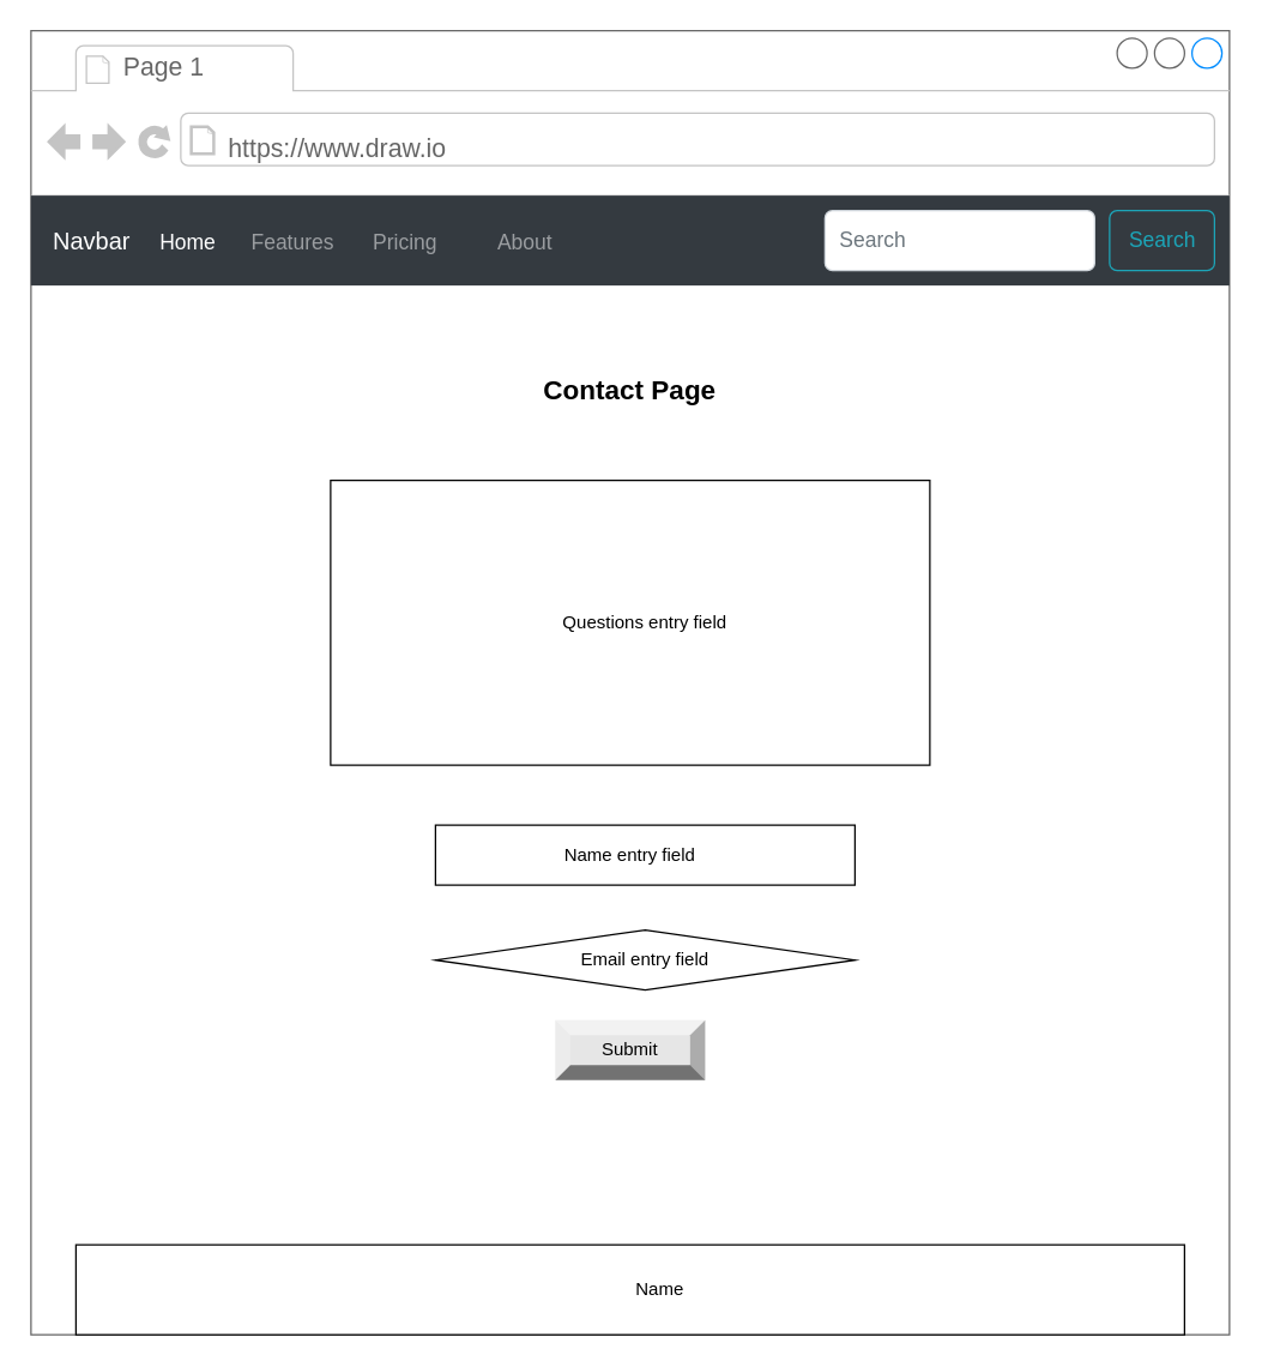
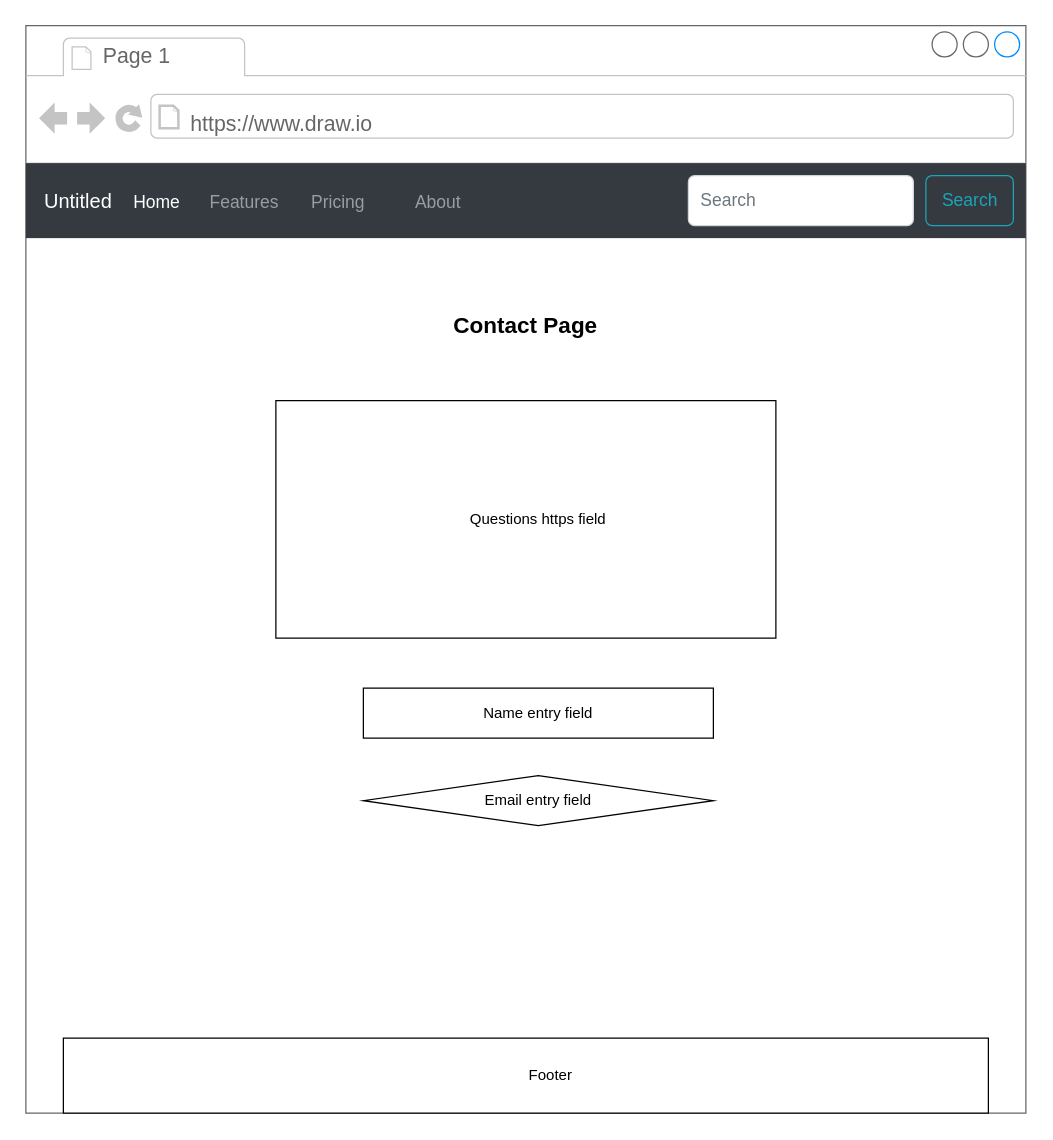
- <mxCell id="5" value="Navbar" style="html=1;shadow=0;dashed=0;fillColor=#343A40;strokeColor=none;fontSize=16;fontColor=#ffffff;align=left;spacing=15;" parent="2" vertex="1"><mxGeometry y="110" width="800" height="60" as="geometry" /></mxCell>
+ <mxCell id="5" value="Untitled" style="html=1;shadow=0;dashed=0;fillColor=#343A40;strokeColor=none;fontSize=16;fontColor=#ffffff;align=left;spacing=15;" parent="2" vertex="1"><mxGeometry y="110" width="800" height="60" as="geometry" /></mxCell>
- <mxCell id="18" value="Questions entry field" style="text;html=1;align=center;verticalAlign=middle;whiteSpace=wrap;rounded=0;" vertex="1" parent="2"><mxGeometry x="290" y="380" width="240" height="30" as="geometry" /></mxCell>
+ <mxCell id="18" value="Questions https field" style="text;html=1;align=center;verticalAlign=middle;whiteSpace=wrap;rounded=0;" vertex="1" parent="2"><mxGeometry x="290" y="380" width="240" height="30" as="geometry" /></mxCell>
- <mxCell id="19" value="Name entry field" style="text;html=1;align=center;verticalAlign=middle;whiteSpace=wrap;rounded=0;" vertex="1" parent="2"><mxGeometry x="280" y="535" width="240" height="30" as="geometry" /></mxCell>
+ <mxCell id="19" value="Name entry field" style="text;html=1;align=center;verticalAlign=middle;whiteSpace=wrap;rounded=0;" vertex="1" parent="2"><mxGeometry x="290" y="535" width="240" height="30" as="geometry" /></mxCell>
- <mxCell id="20" value="Submit" style="labelPosition=center;verticalLabelPosition=middle;align=center;html=1;shape=mxgraph.basic.shaded_button;dx=10;fillColor=#E6E6E6;strokeColor=none;whiteSpace=wrap;" vertex="1" parent="2"><mxGeometry x="350" y="660" width="100" height="40" as="geometry" /></mxCell>
- <mxCell id="14" value="Name" style="text;html=1;align=center;verticalAlign=middle;whiteSpace=wrap;rounded=0;" parent="2" vertex="1"><mxGeometry x="390" y="825" width="60" height="30" as="geometry" /></mxCell>
+ <mxCell id="14" value="Footer" style="text;html=1;align=center;verticalAlign=middle;whiteSpace=wrap;rounded=0;" parent="2" vertex="1"><mxGeometry x="390" y="825" width="60" height="30" as="geometry" /></mxCell>
